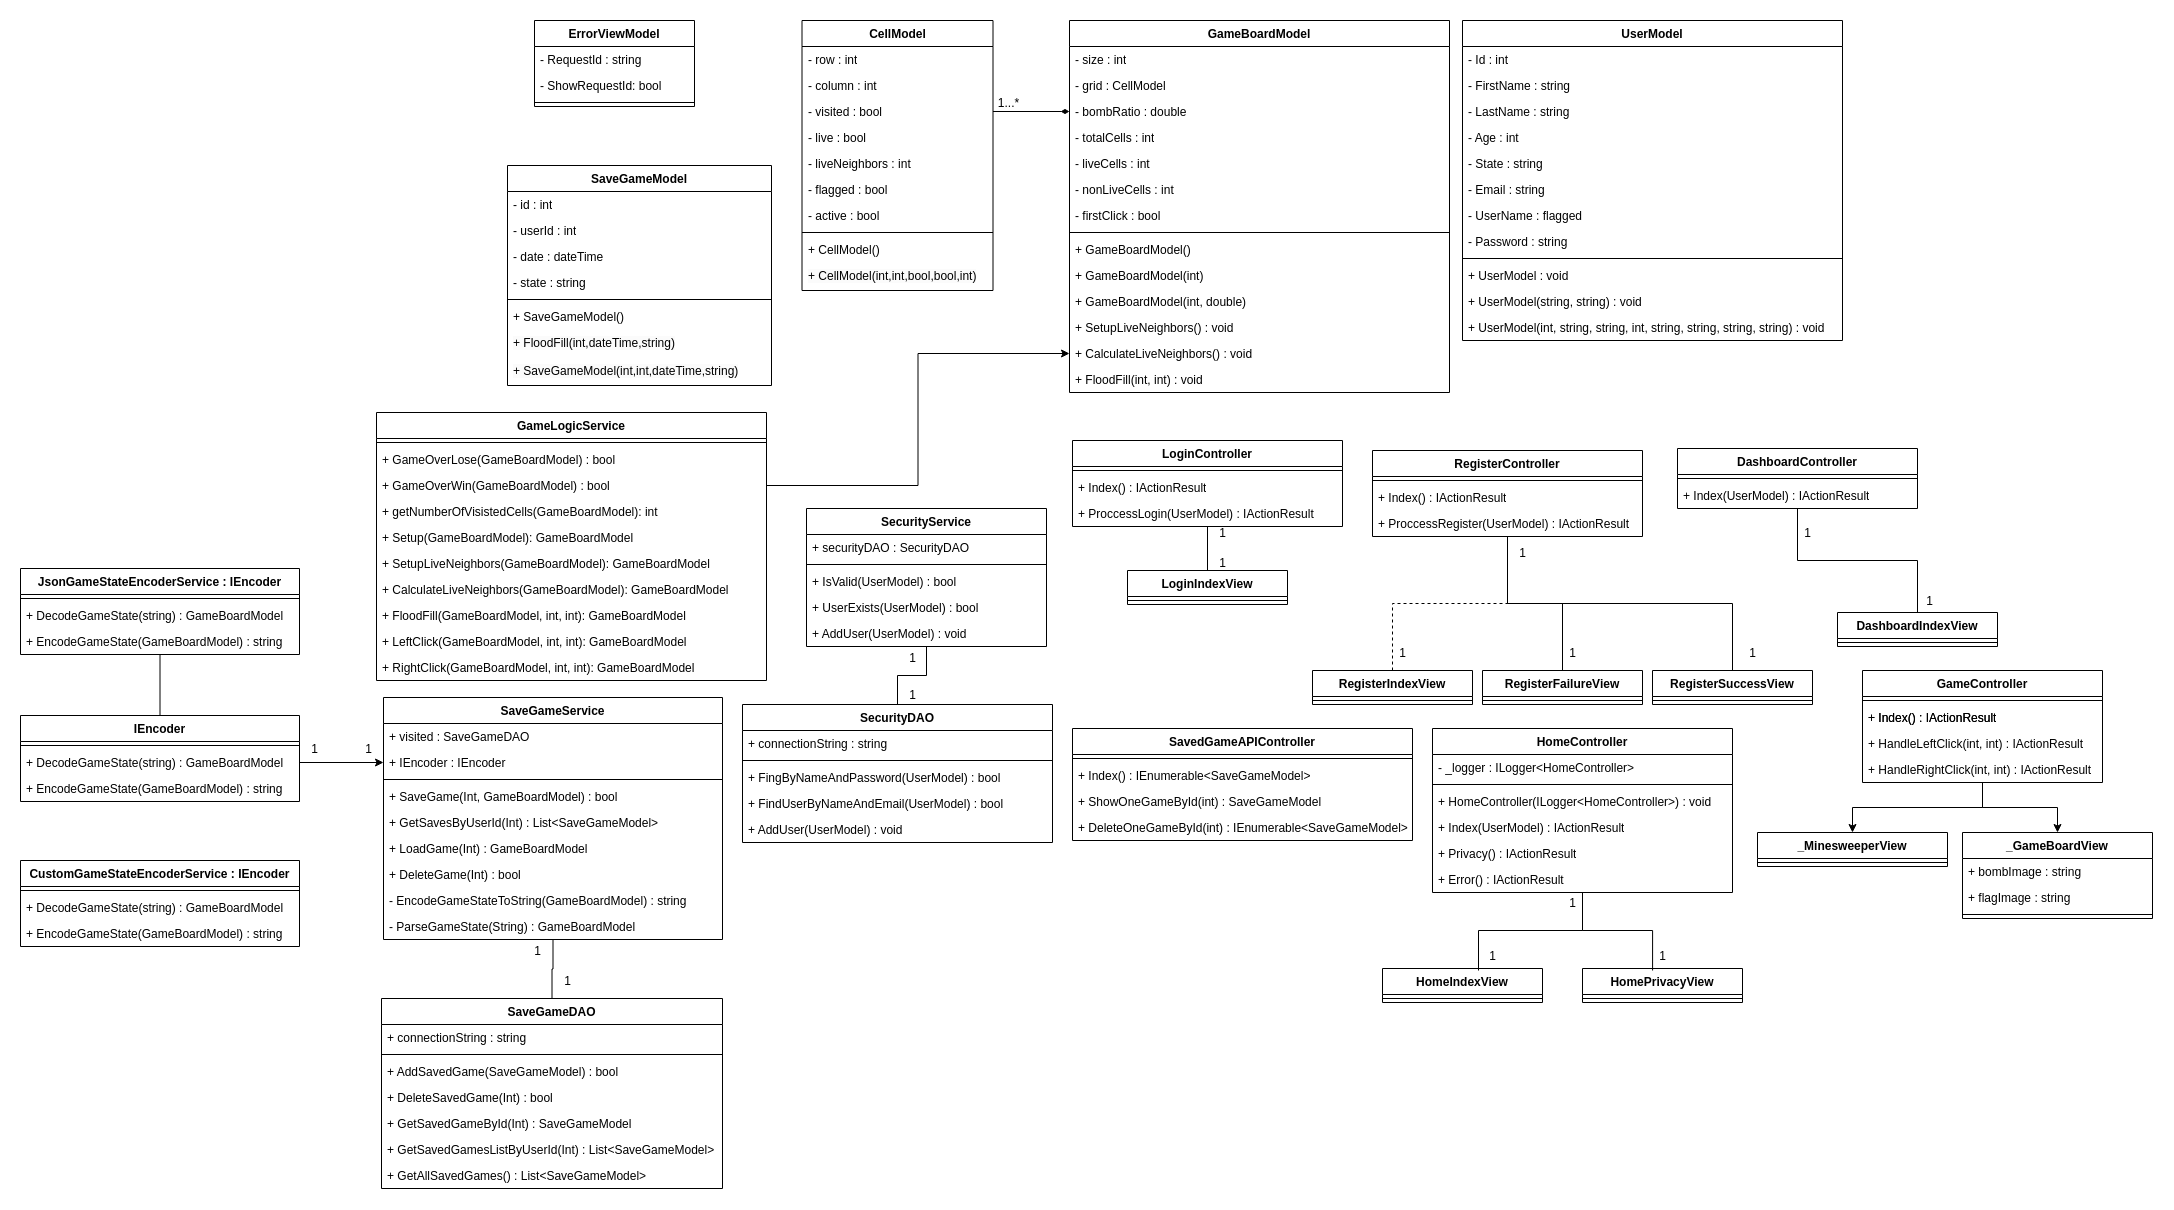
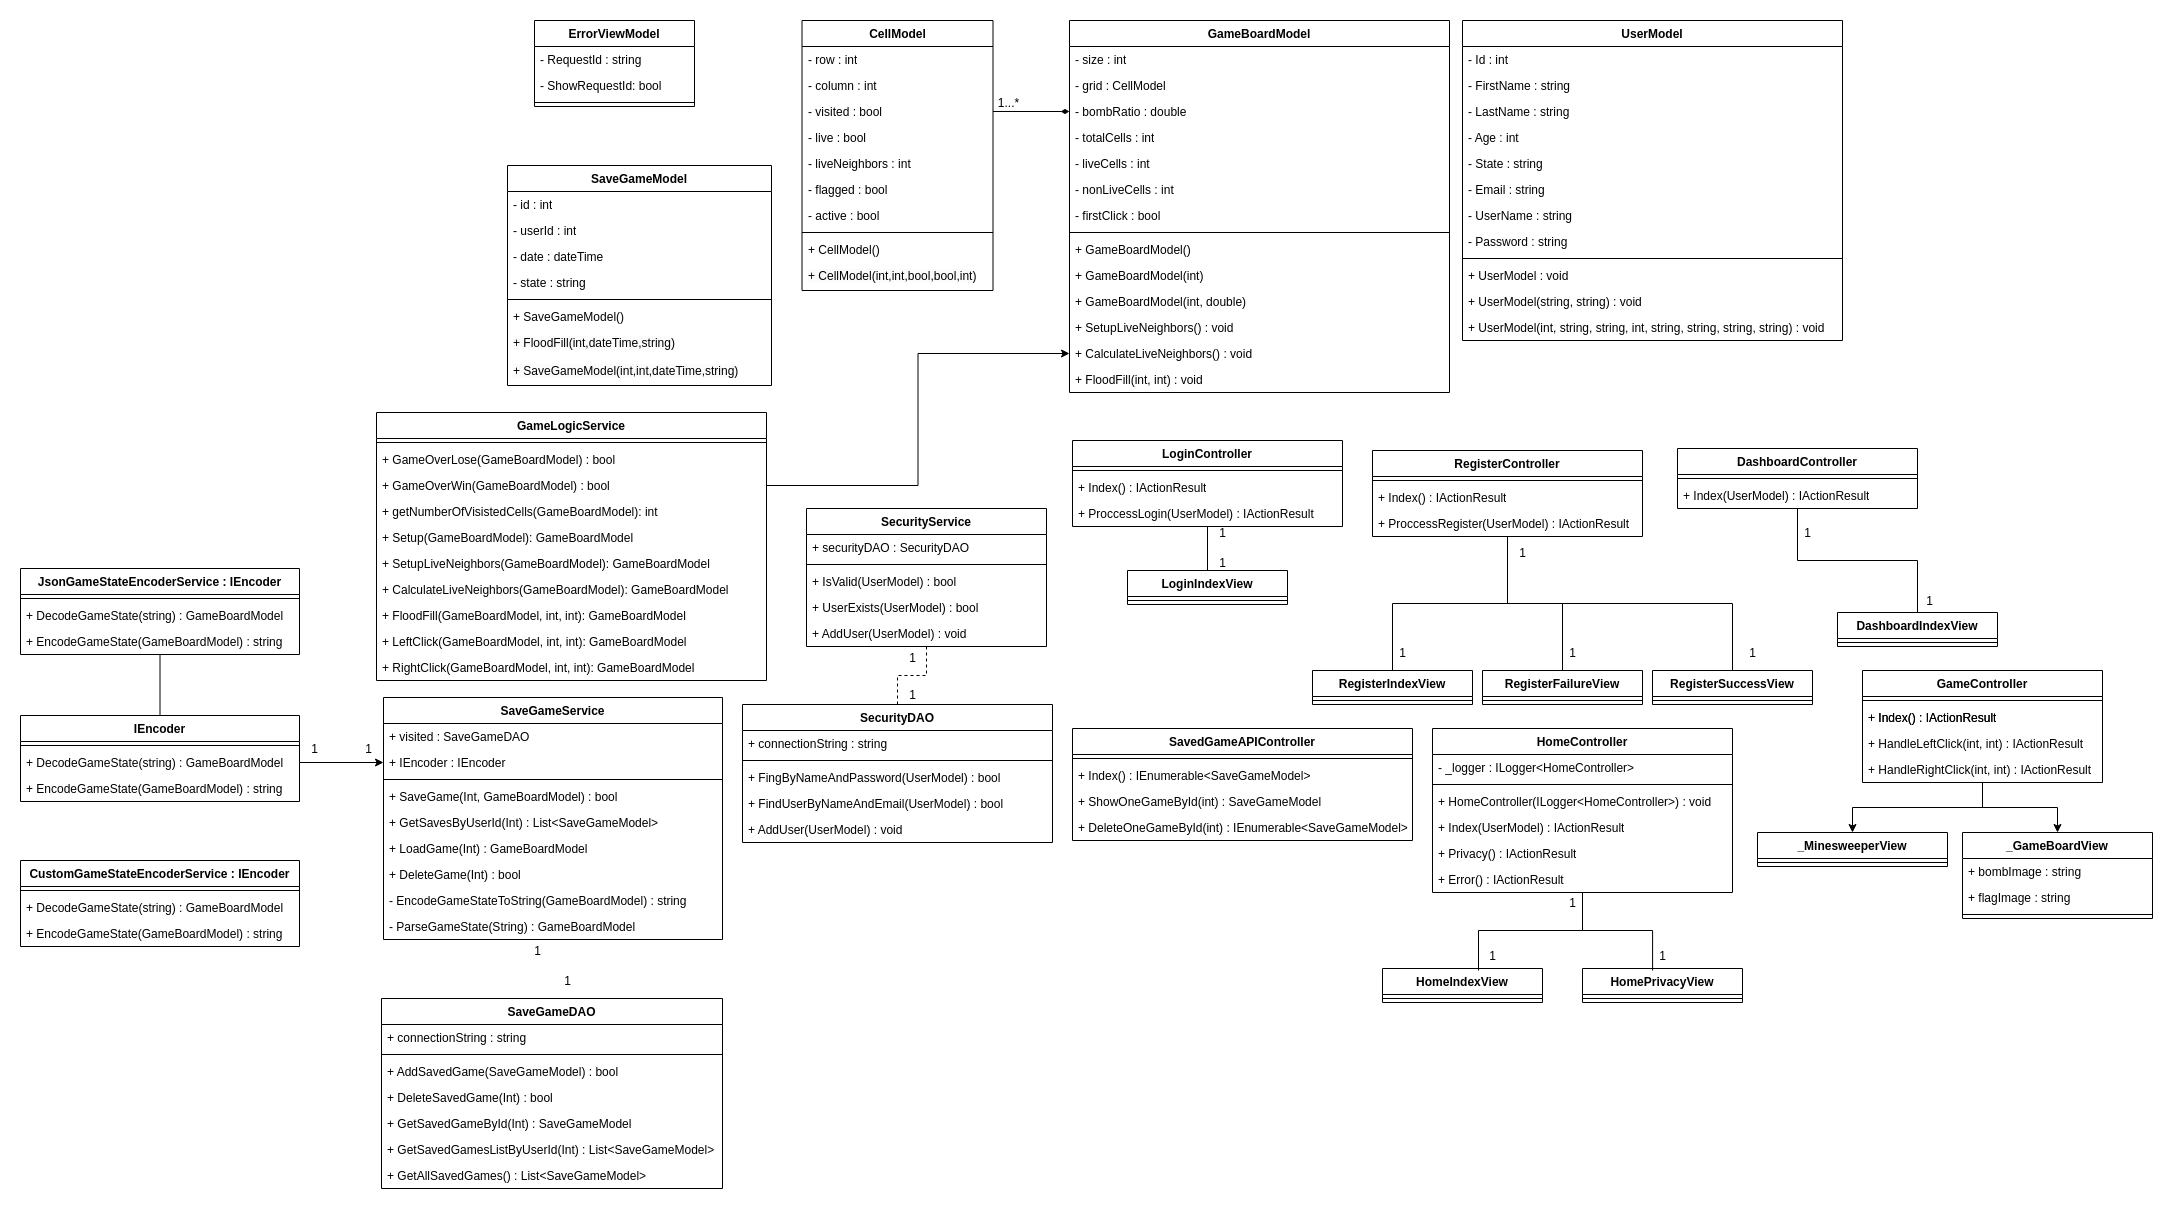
- <mxCell id="9" value="- UserName : flagged" style="text;strokeColor=none;fillColor=none;align=left;verticalAlign=top;spacingLeft=4;spacingRight=4;overflow=hidden;rotatable=0;points=[[0,0.5],[1,0.5]];portConstraint=eastwest;whiteSpace=wrap;html=1;" parent="2" vertex="1"><mxGeometry y="182" width="380" height="26" as="geometry" /></mxCell>
+ <mxCell id="9" value="- UserName : string" style="text;strokeColor=none;fillColor=none;align=left;verticalAlign=top;spacingLeft=4;spacingRight=4;overflow=hidden;rotatable=0;points=[[0,0.5],[1,0.5]];portConstraint=eastwest;whiteSpace=wrap;html=1;" parent="2" vertex="1"><mxGeometry y="182" width="380" height="26" as="geometry" /></mxCell>
- <mxCell id="31" style="edgeStyle=orthogonalEdgeStyle;rounded=0;orthogonalLoop=1;jettySize=auto;html=1;entryX=0.5;entryY=0;entryDx=0;entryDy=0;endArrow=none;endFill=0;dashed=1;" parent="1" source="34" target="59" edge="1"><mxGeometry relative="1" as="geometry" /></mxCell>
+ <mxCell id="31" style="edgeStyle=orthogonalEdgeStyle;rounded=0;orthogonalLoop=1;jettySize=auto;html=1;entryX=0.5;entryY=0;entryDx=0;entryDy=0;endArrow=none;endFill=0;" parent="1" source="34" target="59" edge="1"><mxGeometry relative="1" as="geometry" /></mxCell>
- <mxCell id="42" style="edgeStyle=orthogonalEdgeStyle;rounded=0;orthogonalLoop=1;jettySize=auto;html=1;entryX=0.5;entryY=0;entryDx=0;entryDy=0;endArrow=none;endFill=0;" parent="1" source="43" target="49" edge="1"><mxGeometry relative="1" as="geometry" /></mxCell>
+ <mxCell id="42" style="edgeStyle=orthogonalEdgeStyle;rounded=0;orthogonalLoop=1;jettySize=auto;html=1;entryX=0.5;entryY=0;entryDx=0;entryDy=0;endArrow=none;endFill=0;dashed=1;" parent="1" source="43" target="49" edge="1"><mxGeometry relative="1" as="geometry" /></mxCell>
- <mxCell id="153" style="edgeStyle=orthogonalEdgeStyle;rounded=0;orthogonalLoop=1;jettySize=auto;html=1;entryX=0.5;entryY=0;entryDx=0;entryDy=0;endArrow=none;endFill=0;" parent="1" source="143" target="154" edge="1"><mxGeometry relative="1" as="geometry" /></mxCell>
